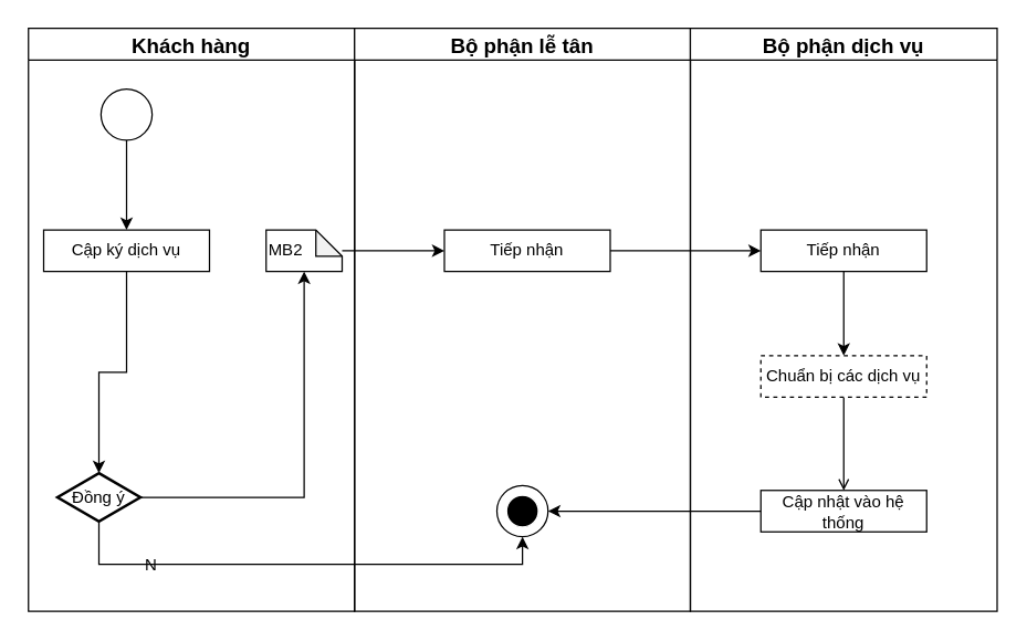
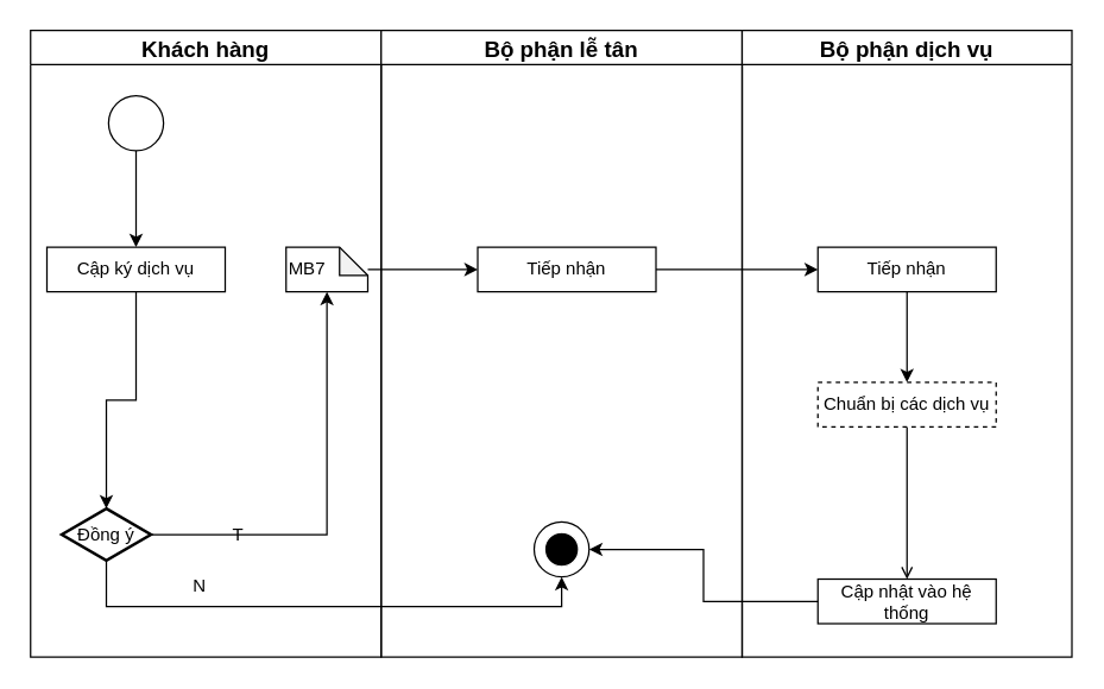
- <mxCell id="7" value="MB2" style="shape=note;whiteSpace=wrap;html=1;backgroundOutline=1;darkOpacity=0.05;size=19;align=left;" parent="2" vertex="1"><mxGeometry x="172" y="146" width="55" height="30" as="geometry" /></mxCell>
+ <mxCell id="7" value="MB7" style="shape=note;whiteSpace=wrap;html=1;backgroundOutline=1;darkOpacity=0.05;size=19;align=left;" parent="2" vertex="1"><mxGeometry x="172" y="146" width="55" height="30" as="geometry" /></mxCell>
+ <mxCell id="9" value="T" style="text;html=1;align=center;verticalAlign=middle;whiteSpace=wrap;rounded=0;" parent="2" vertex="1"><mxGeometry x="124" y="332" width="32" height="16" as="geometry" /></mxCell>
- <mxCell id="19" value="Cập nhật vào hệ thống" style="rounded=0;whiteSpace=wrap;html=1;" parent="16" vertex="1"><mxGeometry x="51" y="334.5" width="120" height="30" as="geometry" /></mxCell>
+ <mxCell id="19" value="Cập nhật vào hệ thống" style="rounded=0;whiteSpace=wrap;html=1;" parent="16" vertex="1"><mxGeometry x="51" y="369.5" width="120" height="30" as="geometry" /></mxCell>
- <mxCell id="10" value="N" style="text;html=1;align=center;verticalAlign=middle;whiteSpace=wrap;rounded=0;" parent="2" vertex="1"><mxGeometry x="73" y="381" width="32" height="16" as="geometry" /></mxCell>
+ <mxCell id="10" value="N" style="text;html=1;align=center;verticalAlign=middle;whiteSpace=wrap;rounded=0;" parent="2" vertex="1"><mxGeometry x="98" y="366" width="32" height="16" as="geometry" /></mxCell>
